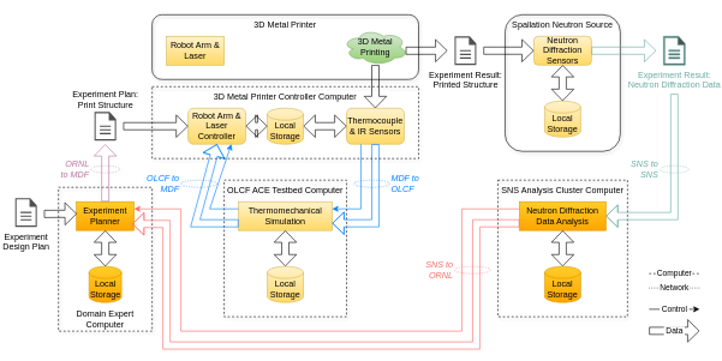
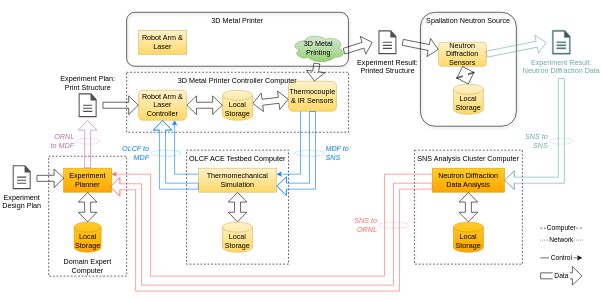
- <mxCell id="8" value="3D Metal Printing" style="ellipse;shape=cloud;whiteSpace=wrap;html=1;fillColor=#d5e8d4;gradientColor=#97d077;strokeColor=#82b366;" parent="1" vertex="1"><mxGeometry x="475" y="40" width="90" height="50" as="geometry" /></mxCell>
+ <mxCell id="8" value="3D Metal Printing" style="ellipse;shape=cloud;whiteSpace=wrap;html=1;fillColor=#d5e8d4;gradientColor=#97d077;strokeColor=#82b366;" parent="1" vertex="1"><mxGeometry x="485" y="55" width="90" height="50" as="geometry" /></mxCell>
- <mxCell id="38" value="Neutron Diffraction&lt;br&gt;Sensors" style="rounded=1;whiteSpace=wrap;html=1;fillColor=#fff2cc;gradientColor=#ffd966;strokeColor=#d6b656;" parent="1" vertex="1"><mxGeometry x="740" y="50" width="80" height="40" as="geometry" /></mxCell>
+ <mxCell id="38" value="Neutron Diffraction&lt;br&gt;Sensors" style="rounded=1;whiteSpace=wrap;html=1;fillColor=#fff2cc;gradientColor=#ffd966;strokeColor=#d6b656;" parent="1" vertex="1"><mxGeometry x="730" y="70" width="80" height="40" as="geometry" /></mxCell>
- <mxCell id="7" value="&lt;div&gt;Robot Arm &amp;amp; Laser&lt;/div&gt;Controller" style="rounded=1;whiteSpace=wrap;html=1;fillColor=#fff2cc;gradientColor=#ffd966;strokeColor=#d6b656;" parent="1" vertex="1"><mxGeometry x="260" y="150" width="80" height="50" as="geometry" /></mxCell>
+ <mxCell id="7" value="&lt;div&gt;Robot Arm &amp;amp; Laser&lt;/div&gt;Controller" style="rounded=1;whiteSpace=wrap;html=1;fillColor=#fff2cc;gradientColor=#ffd966;strokeColor=#d6b656;" parent="1" vertex="1"><mxGeometry x="230" y="150" width="80" height="50" as="geometry" /></mxCell>
- <mxCell id="9" value="Thermocouple&lt;br&gt;&amp;amp; IR Sensors" style="rounded=1;whiteSpace=wrap;html=1;fillColor=#fff2cc;gradientColor=#ffd966;strokeColor=#d6b656;" parent="1" vertex="1"><mxGeometry x="480" y="150" width="80" height="50" as="geometry" /></mxCell>
+ <mxCell id="9" value="Thermocouple&lt;br&gt;&amp;amp; IR Sensors" style="rounded=1;whiteSpace=wrap;html=1;fillColor=#fff2cc;gradientColor=#ffd966;strokeColor=#d6b656;" parent="1" vertex="1"><mxGeometry x="480" y="135" width="80" height="50" as="geometry" /></mxCell>
- <mxCell id="47" value="MDF to OLCF" style="ellipse;whiteSpace=wrap;html=1;fillColor=none;labelPosition=right;verticalLabelPosition=middle;align=left;verticalAlign=middle;dashed=1;dashPattern=1 2;fontStyle=2;strokeColor=#007FFF;fontColor=#007FFF;" parent="1" vertex="1"><mxGeometry x="490" y="250" width="50" height="10" as="geometry" /></mxCell>
+ <mxCell id="47" value="MDF to SNS" style="ellipse;whiteSpace=wrap;html=1;fillColor=none;labelPosition=right;verticalLabelPosition=middle;align=left;verticalAlign=middle;dashed=1;dashPattern=1 2;fontStyle=2;strokeColor=#007FFF;fontColor=#007FFF;" parent="1" vertex="1"><mxGeometry x="490" y="250" width="50" height="10" as="geometry" /></mxCell>
